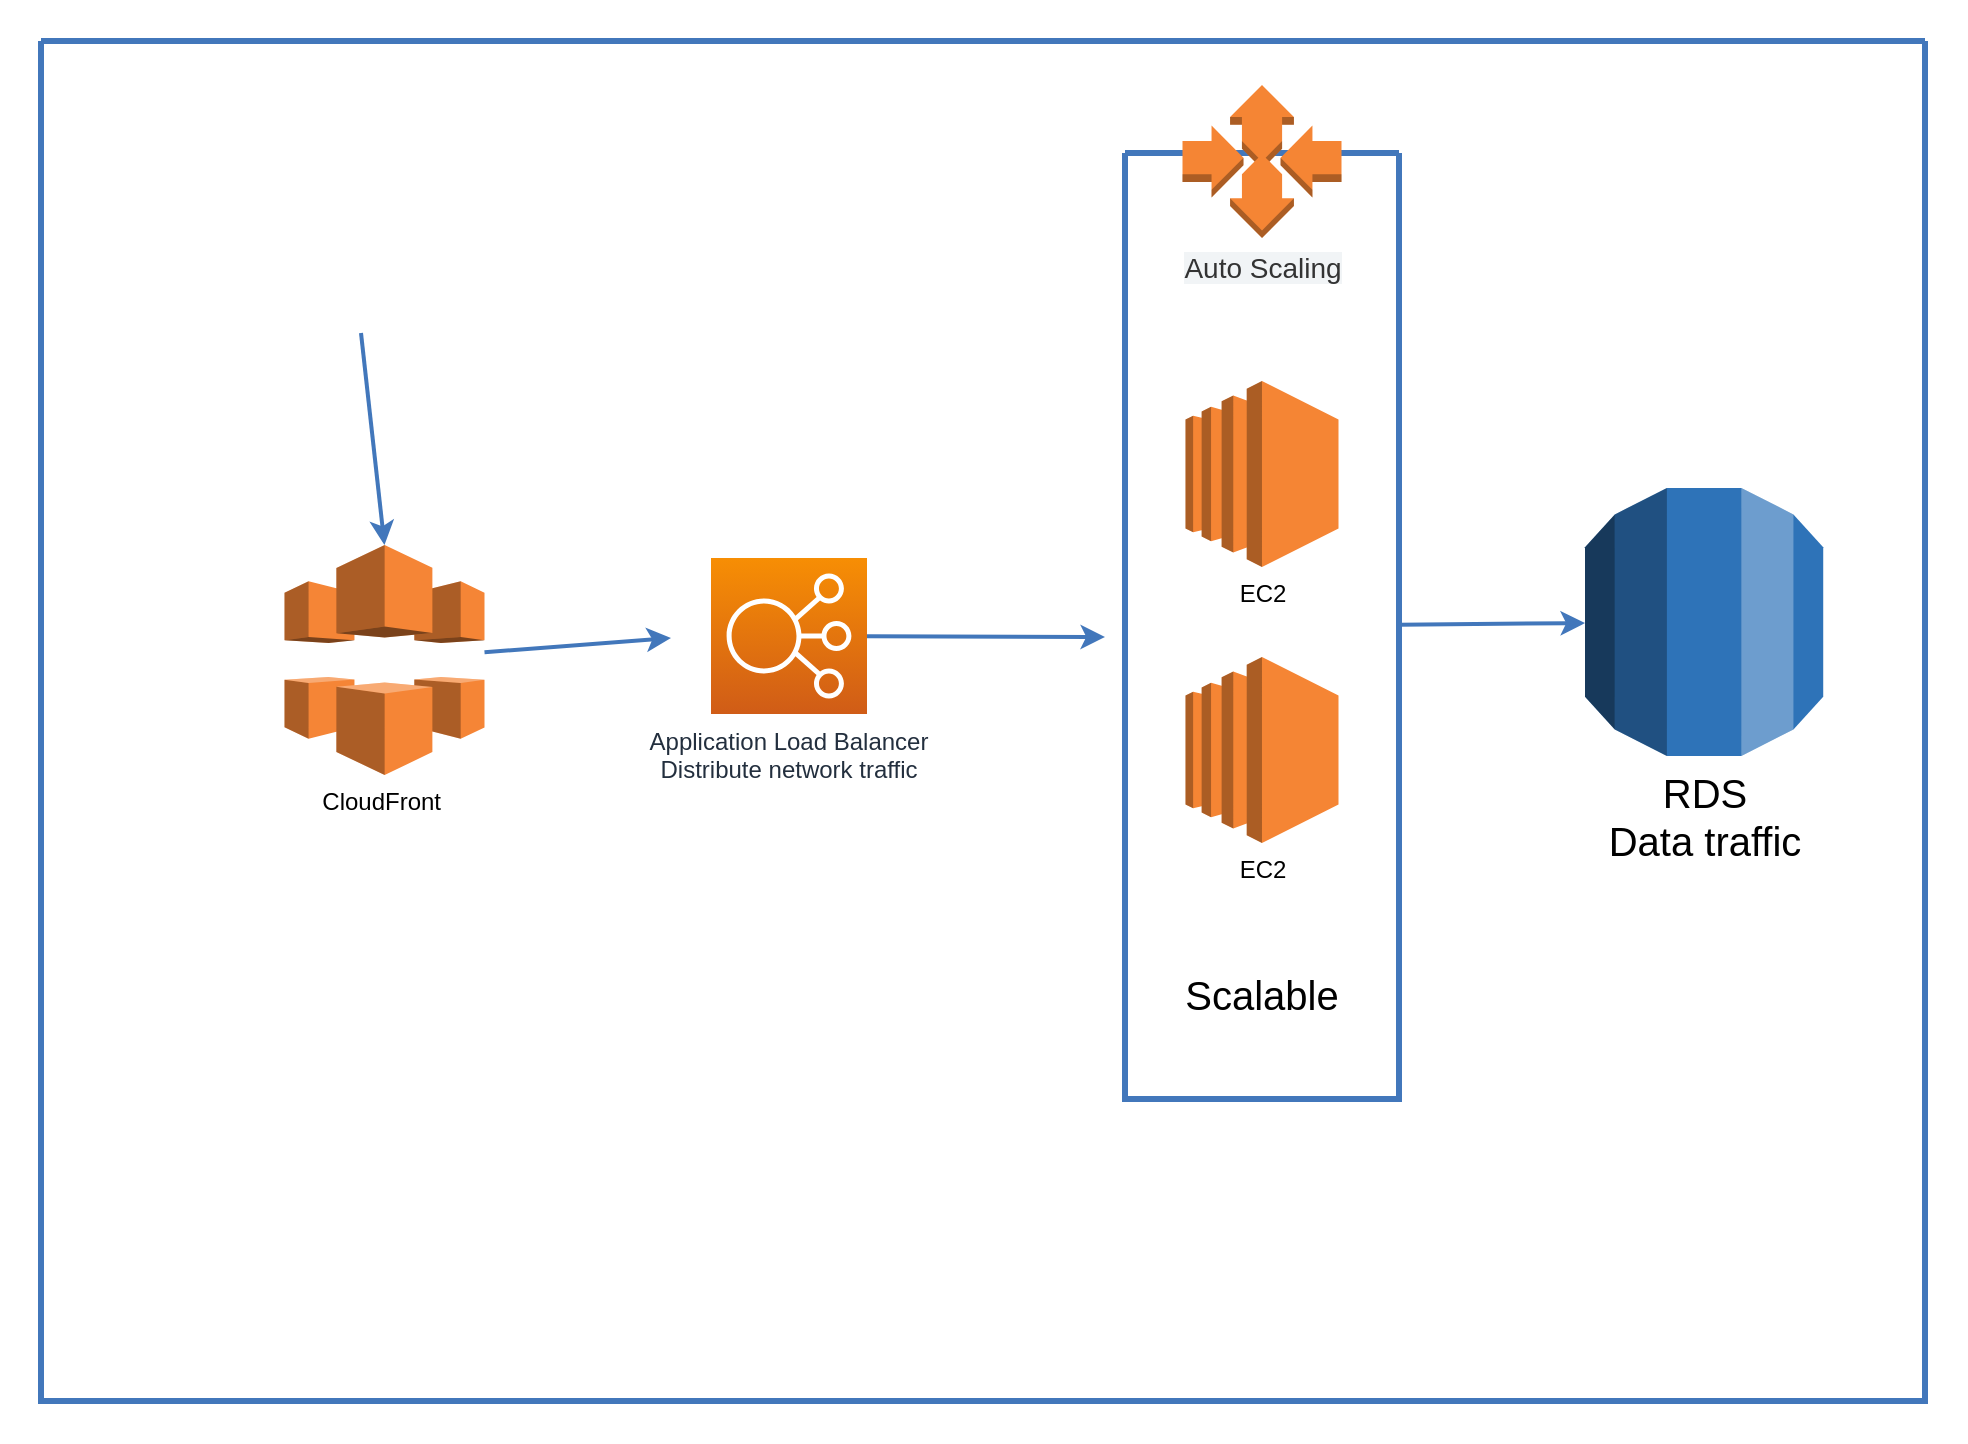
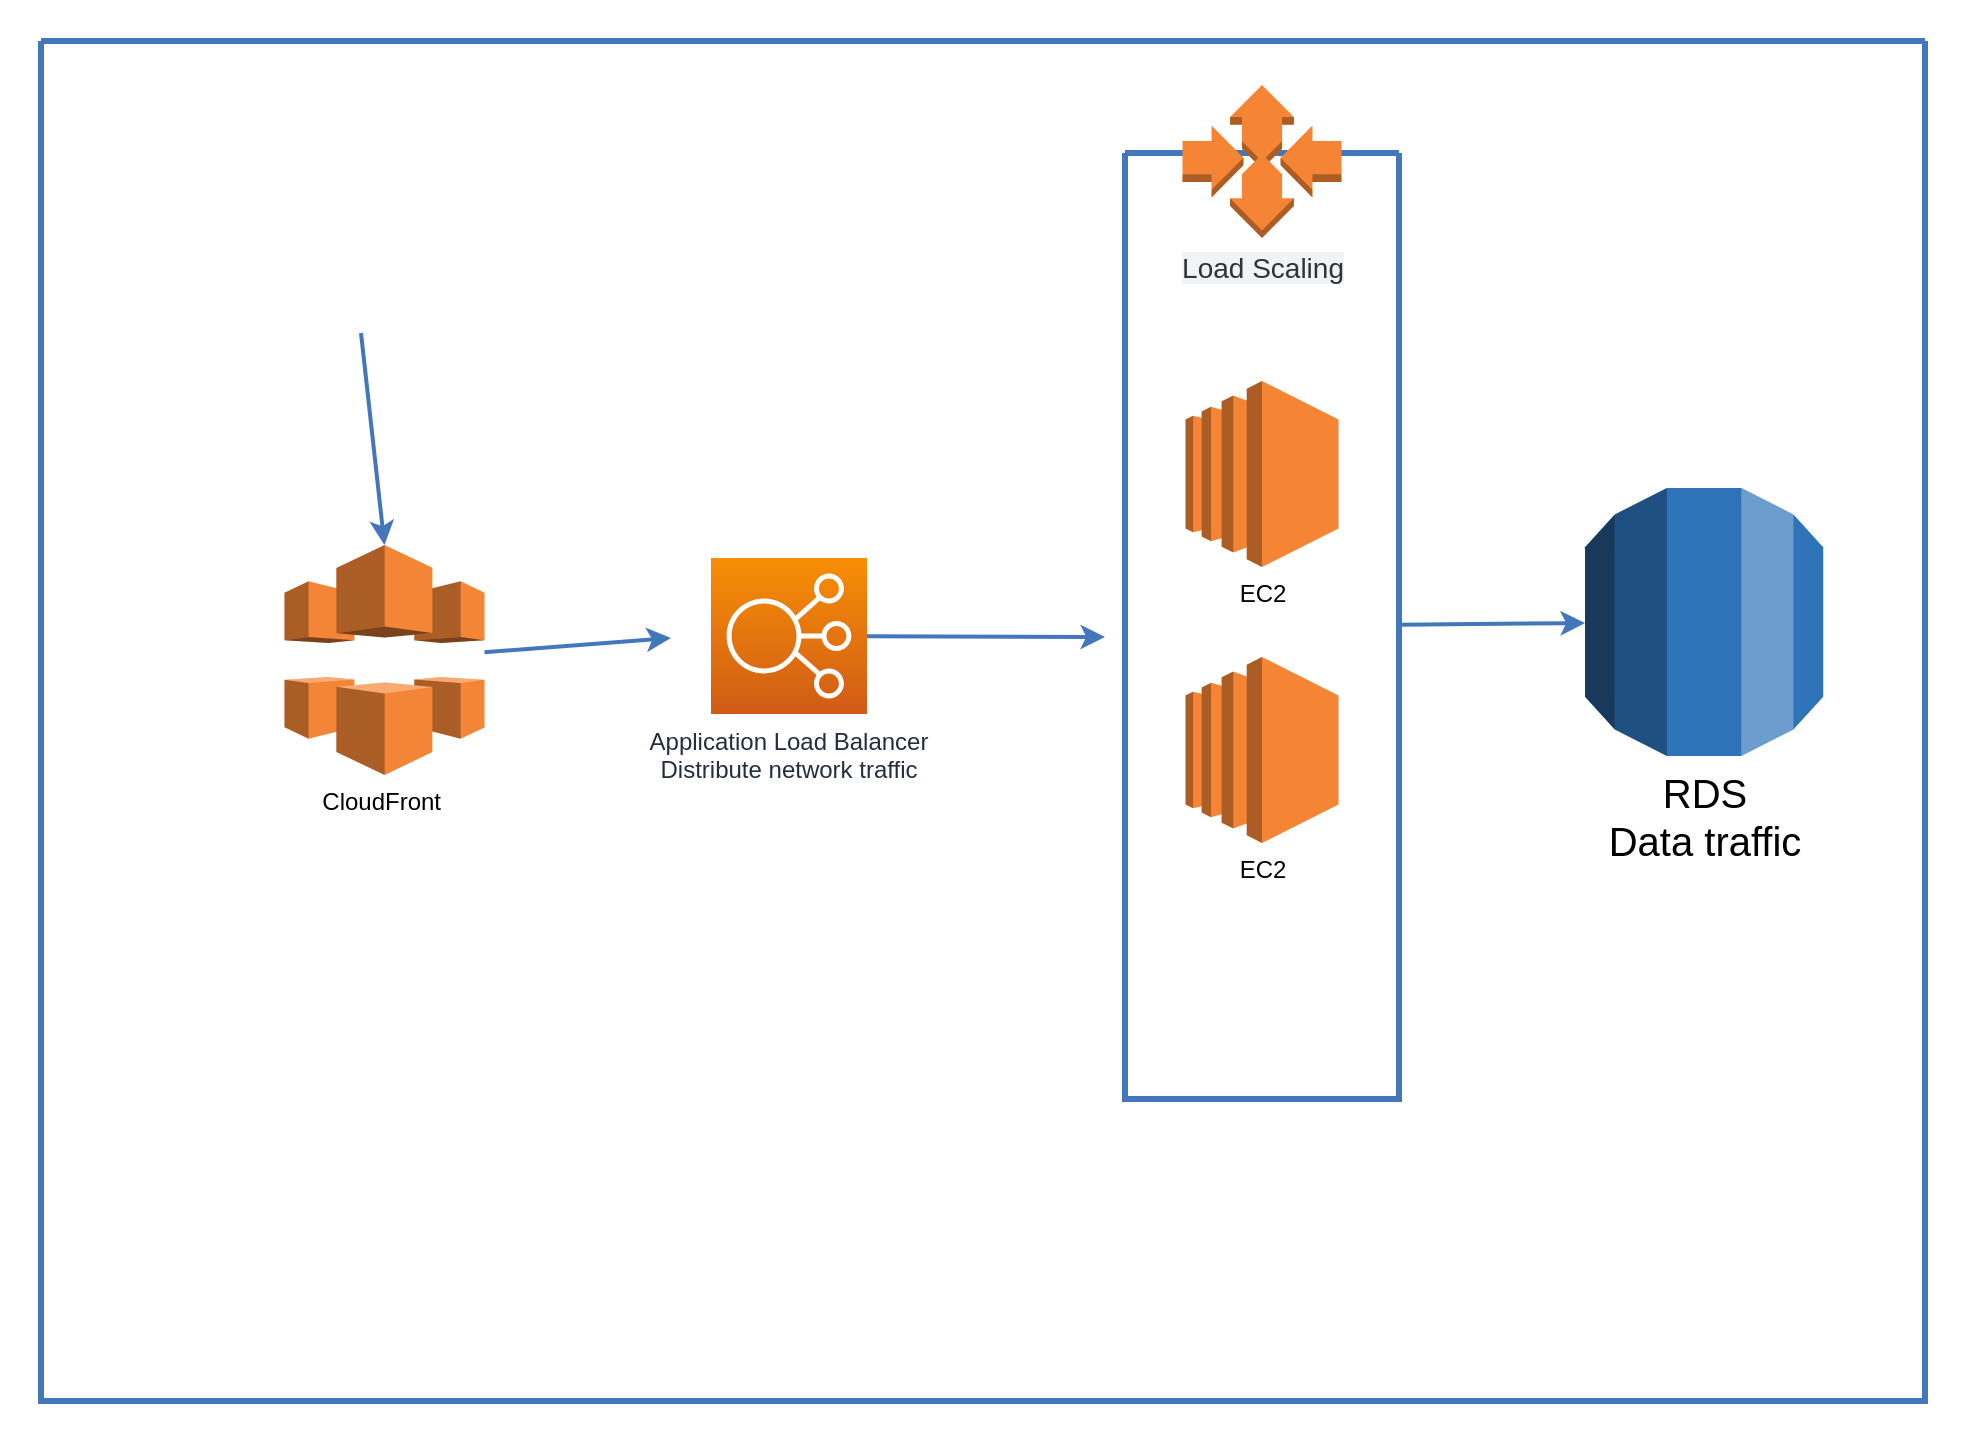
- <mxCell id="12" value="&lt;span style=&quot;color: rgb(51 , 51 , 51) ; font-family: &amp;#34;helvetica&amp;#34; , &amp;#34;arial&amp;#34; , &amp;#34;microsoft yahei&amp;#34; , &amp;#34;simsun&amp;#34; , &amp;#34;stxihei&amp;#34; , sans-serif ; font-size: 14px ; font-style: normal ; font-weight: 400 ; letter-spacing: normal ; text-indent: 0px ; text-transform: none ; word-spacing: 0px ; background-color: rgb(241 , 244 , 246) ; display: inline ; float: none&quot;&gt;Auto Scaling&lt;/span&gt;&lt;br&gt;" style="outlineConnect=0;dashed=0;verticalLabelPosition=bottom;verticalAlign=top;align=center;html=1;shape=mxgraph.aws3.auto_scaling;fillColor=#F58534;gradientColor=none;" vertex="1" parent="9"><mxGeometry x="28.75" y="-34" width="79.5" height="76.5" as="geometry" /></mxCell>
+ <mxCell id="12" value="&lt;span style=&quot;color: rgb(51 , 51 , 51) ; font-family: &amp;#34;helvetica&amp;#34; , &amp;#34;arial&amp;#34; , &amp;#34;microsoft yahei&amp;#34; , &amp;#34;simsun&amp;#34; , &amp;#34;stxihei&amp;#34; , sans-serif ; font-size: 14px ; font-style: normal ; font-weight: 400 ; letter-spacing: normal ; text-indent: 0px ; text-transform: none ; word-spacing: 0px ; background-color: rgb(241 , 244 , 246) ; display: inline ; float: none&quot;&gt;Load Scaling&lt;/span&gt;&lt;br&gt;" style="outlineConnect=0;dashed=0;verticalLabelPosition=bottom;verticalAlign=top;align=center;html=1;shape=mxgraph.aws3.auto_scaling;fillColor=#F58534;gradientColor=none;" vertex="1" parent="9"><mxGeometry x="28.75" y="-34" width="79.5" height="76.5" as="geometry" /></mxCell>
- <mxCell id="13" value="&lt;font color=&quot;#000000&quot;&gt;&lt;span style=&quot;font-size: 20px&quot;&gt;Scalable&lt;/span&gt;&lt;/font&gt;" style="text;html=1;strokeColor=none;fillColor=none;align=center;verticalAlign=middle;whiteSpace=wrap;rounded=0;fontColor=#FFB570;" vertex="1" parent="9"><mxGeometry x="38.5" y="406" width="60" height="30" as="geometry" /></mxCell>
